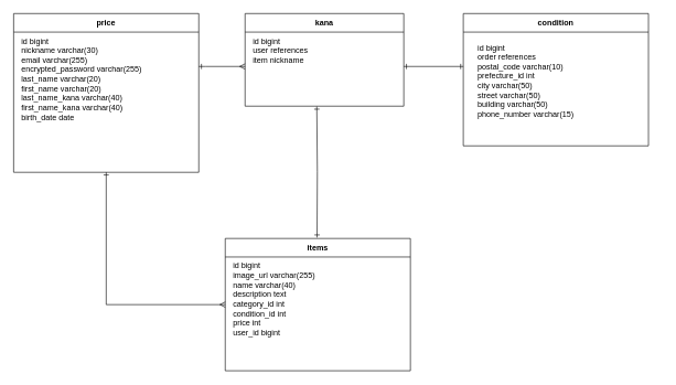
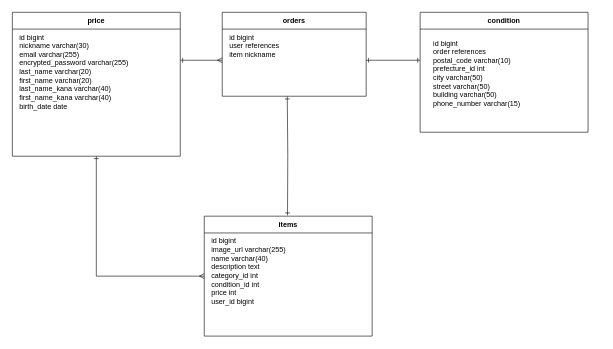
- <mxCell id="6" value="kana" style="shape=swimlane;horizontal=1;rounded=0;whiteSpace=wrap;fillColor=none;strokeColor=#000000;startSize=28;fontStyle=1;portConstraint=eastwest;rotatable=0;" parent="1" vertex="1"><mxGeometry x="370" y="20" width="240" height="140" as="geometry" /></mxCell>
+ <mxCell id="6" value="orders" style="shape=swimlane;horizontal=1;rounded=0;whiteSpace=wrap;fillColor=none;strokeColor=#000000;startSize=28;fontStyle=1;portConstraint=eastwest;rotatable=0;" parent="1" vertex="1"><mxGeometry x="370" y="20" width="240" height="140" as="geometry" /></mxCell>
